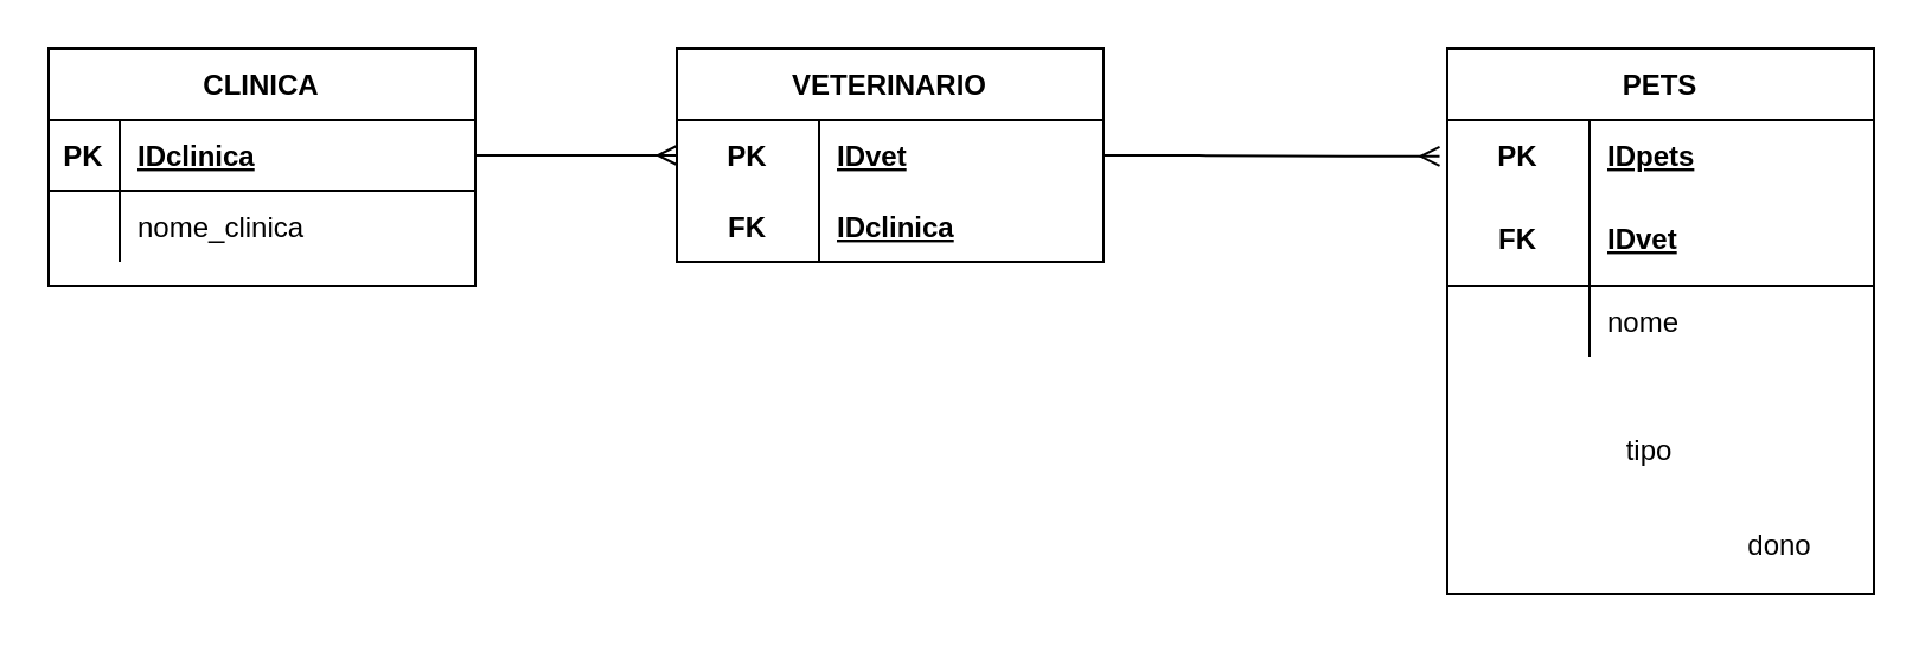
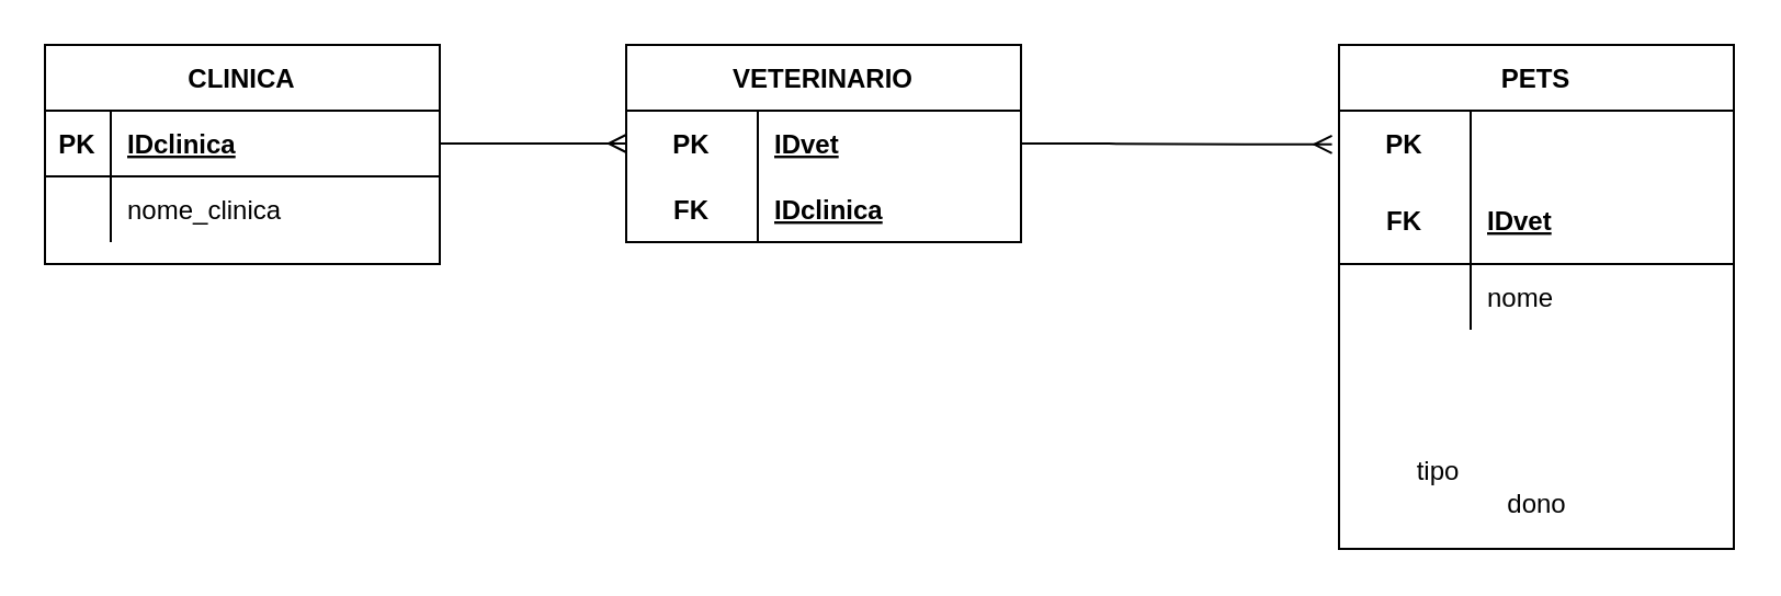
- <mxCell id="12" value="IDpets" style="shape=partialRectangle;connectable=0;fillColor=none;top=0;left=0;bottom=0;right=0;align=left;spacingLeft=6;fontStyle=5;overflow=hidden;" vertex="1" parent="10"><mxGeometry x="60" width="120" height="30" as="geometry" /></mxCell>
- <mxCell id="21" value="tipo" style="text;html=1;align=center;verticalAlign=middle;resizable=0;points=[];autosize=1;strokeColor=none;" vertex="1" parent="1"><mxGeometry x="680" y="180" width="30" height="20" as="geometry" /></mxCell>
+ <mxCell id="21" value="tipo" style="text;html=1;align=center;verticalAlign=middle;resizable=0;points=[];autosize=1;strokeColor=none;" vertex="1" parent="1"><mxGeometry x="640" y="205" width="30" height="20" as="geometry" /></mxCell>
- <mxCell id="22" value="dono" style="text;html=1;align=center;verticalAlign=middle;resizable=0;points=[];autosize=1;strokeColor=none;" vertex="1" parent="1"><mxGeometry x="730" y="220" width="40" height="20" as="geometry" /></mxCell>
+ <mxCell id="22" value="dono" style="text;html=1;align=center;verticalAlign=middle;resizable=0;points=[];autosize=1;strokeColor=none;" vertex="1" parent="1"><mxGeometry x="680" y="220" width="40" height="20" as="geometry" /></mxCell>
